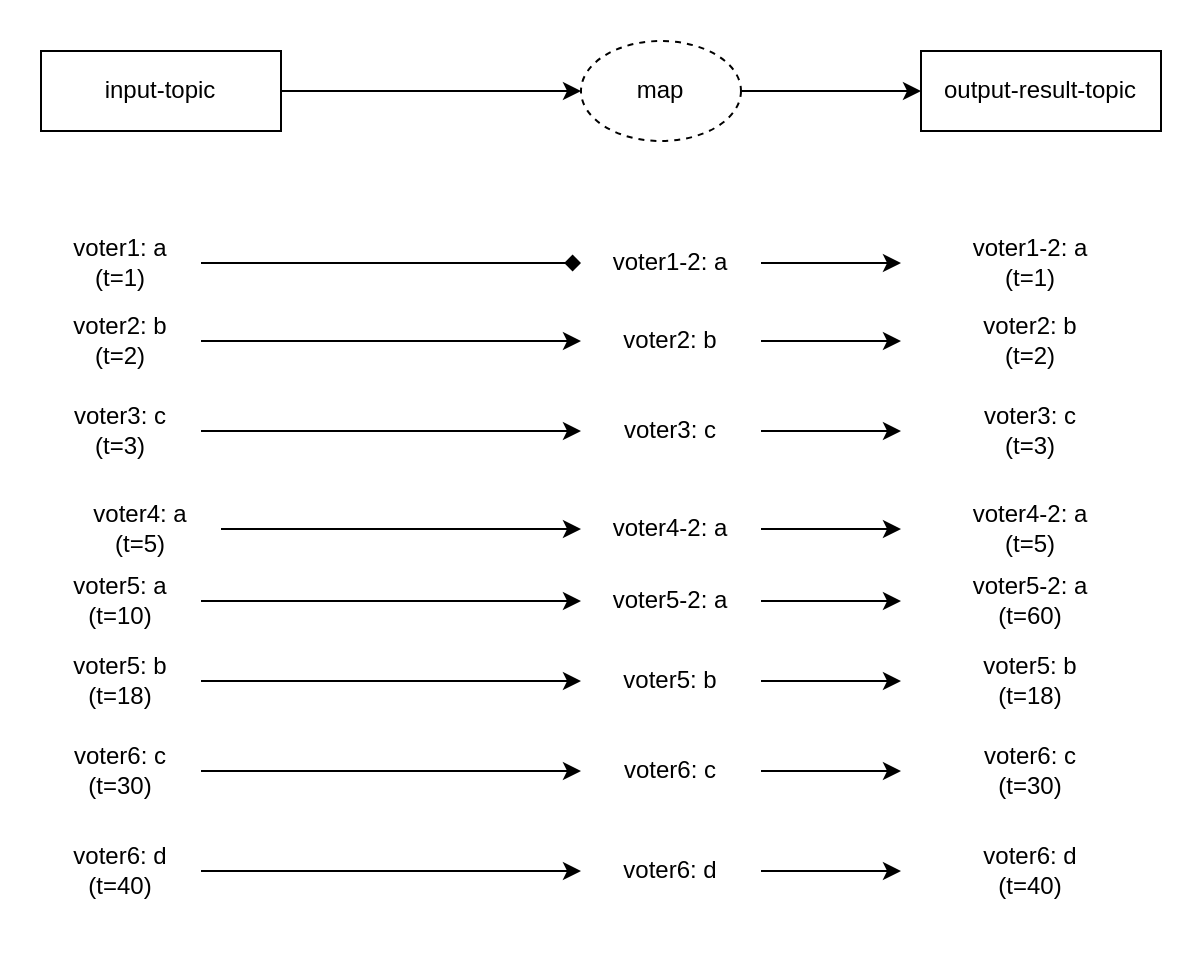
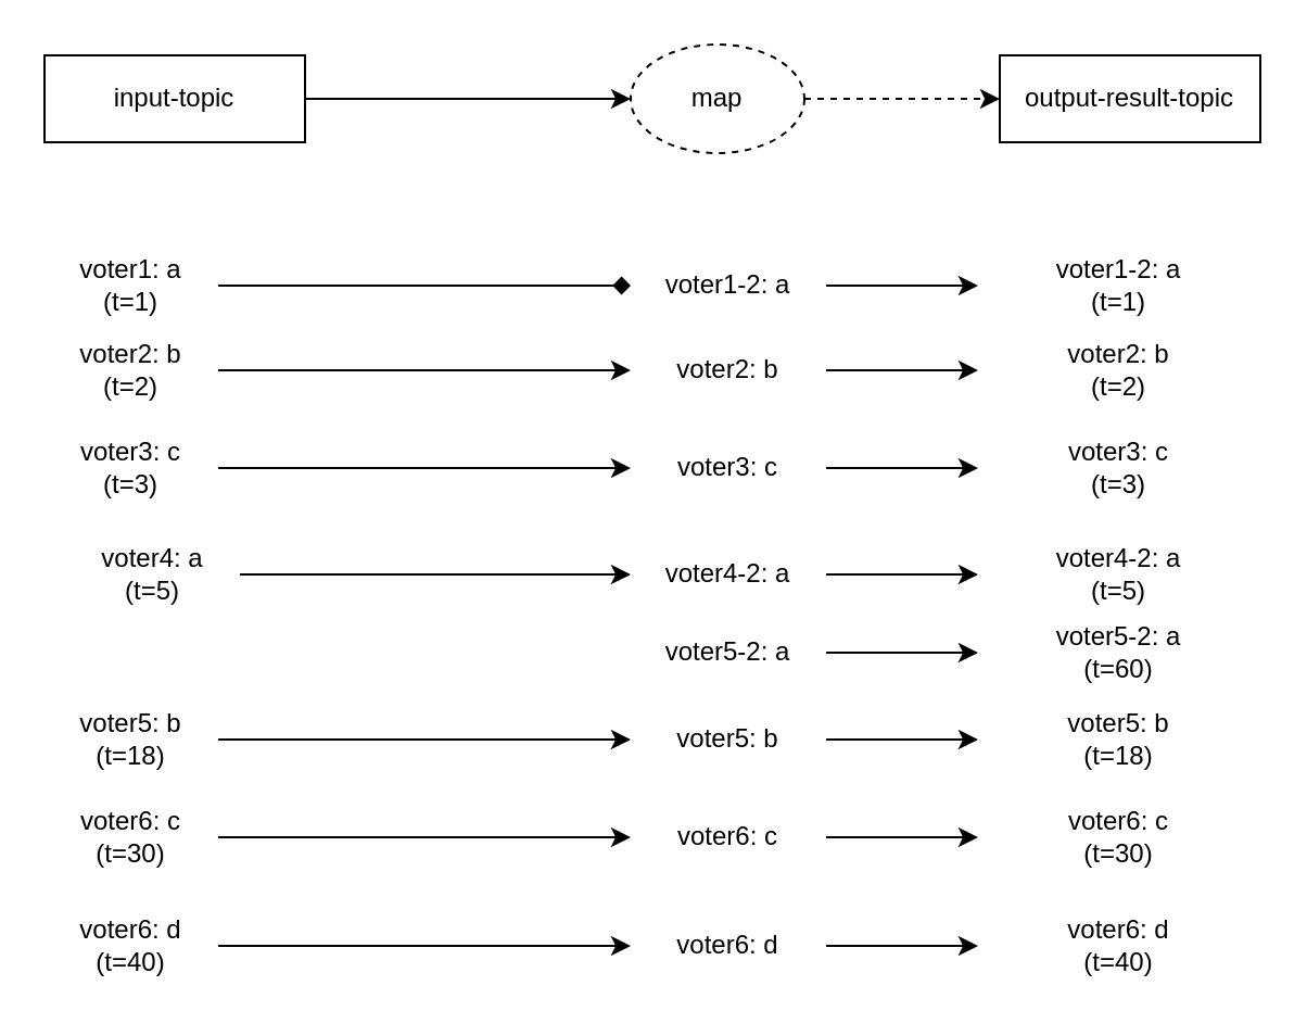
- <mxCell id="4" style="edgeStyle=orthogonalEdgeStyle;rounded=0;orthogonalLoop=1;jettySize=auto;html=1;entryX=0;entryY=0.5;entryDx=0;entryDy=0;" parent="1" source="5" target="6" edge="1"><mxGeometry relative="1" as="geometry" /></mxCell>
+ <mxCell id="4" style="edgeStyle=orthogonalEdgeStyle;rounded=0;orthogonalLoop=1;jettySize=auto;html=1;entryX=0;entryY=0.5;entryDx=0;entryDy=0;dashed=1;" parent="1" source="5" target="6" edge="1"><mxGeometry relative="1" as="geometry" /></mxCell>
- <mxCell id="28" value="voter5: a&lt;div&gt;(t=10)&lt;/div&gt;" style="text;html=1;align=center;verticalAlign=middle;whiteSpace=wrap;rounded=0;fontColor=#000000;" parent="1" vertex="1"><mxGeometry x="20" y="285" width="80" height="30" as="geometry" /></mxCell>
- <mxCell id="27" style="edgeStyle=orthogonalEdgeStyle;rounded=0;orthogonalLoop=1;jettySize=auto;html=1;entryX=0;entryY=0.5;entryDx=0;entryDy=0;" parent="1" source="28" target="30" edge="1"><mxGeometry relative="1" as="geometry" /></mxCell>
